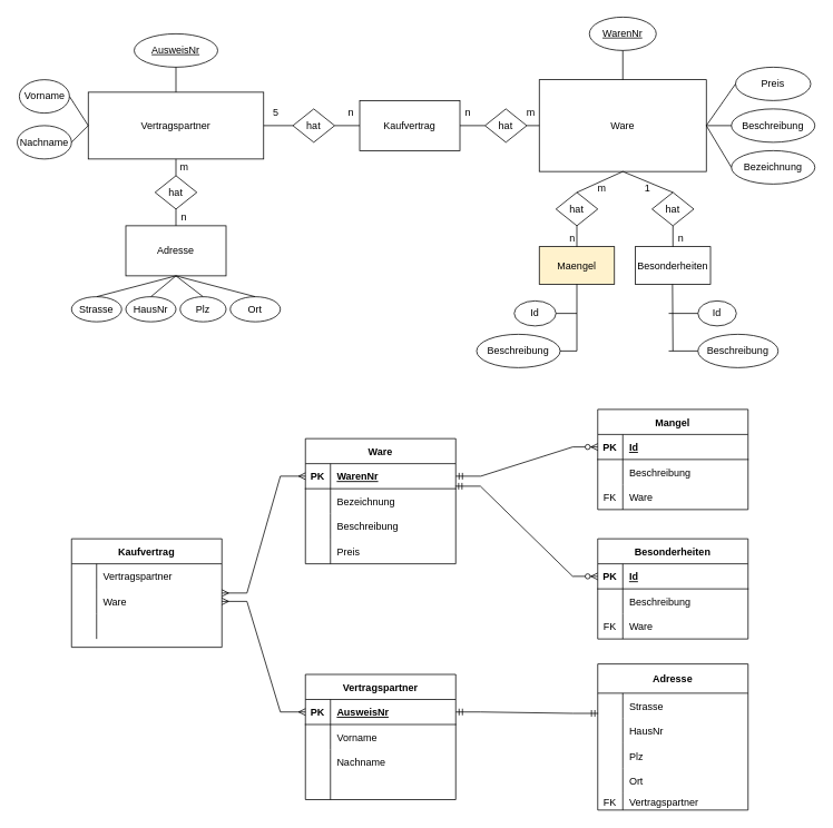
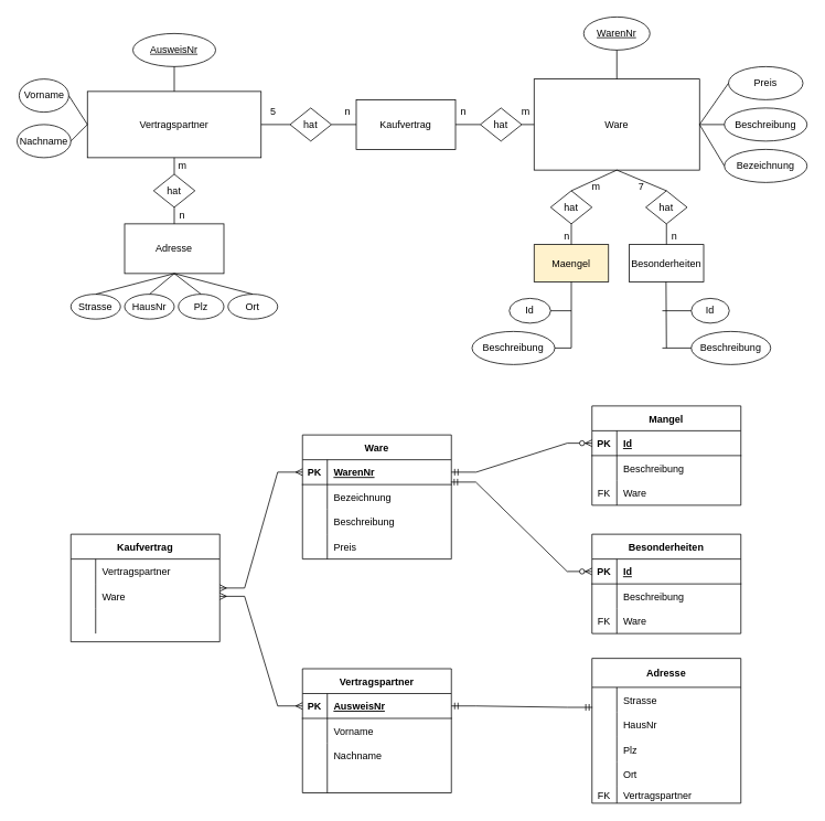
- <mxCell id="43" value="1" style="text;html=1;strokeColor=none;fillColor=none;align=center;verticalAlign=middle;whiteSpace=wrap;rounded=0;" vertex="1" parent="1"><mxGeometry x="745" y="210" width="60" height="30" as="geometry" /></mxCell>
+ <mxCell id="43" value="7" style="text;html=1;strokeColor=none;fillColor=none;align=center;verticalAlign=middle;whiteSpace=wrap;rounded=0;" vertex="1" parent="1"><mxGeometry x="745" y="210" width="60" height="30" as="geometry" /></mxCell>
